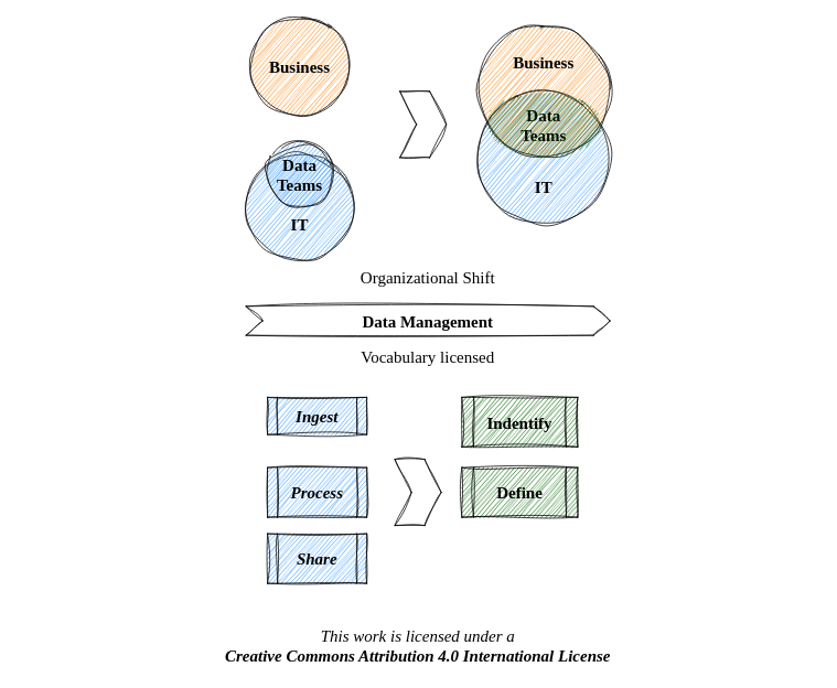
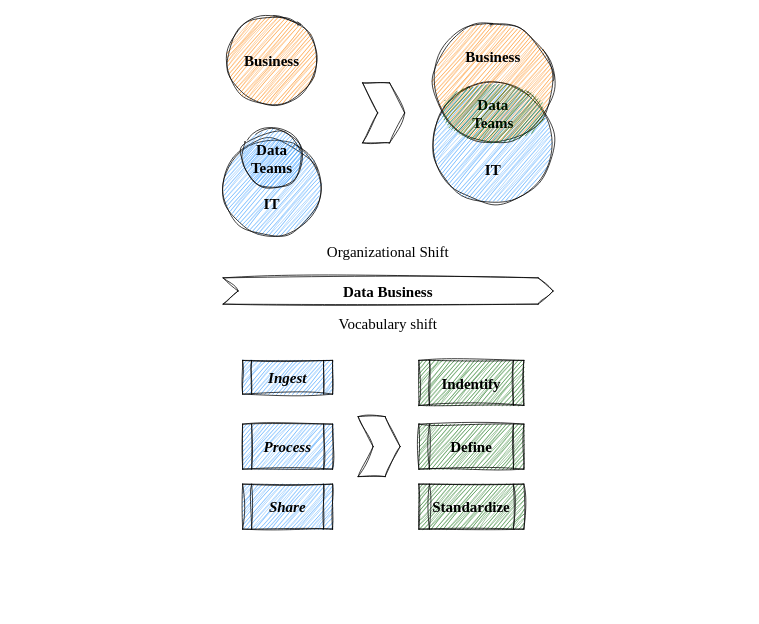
- <mxCell id="18" value="Data Management" style="shape=step;perimeter=stepPerimeter;whiteSpace=wrap;html=1;fixedSize=1;sketch=1;hachureGap=4;jiggle=2;curveFitting=1;fontFamily=Architects Daughter;fontSource=https%3A%2F%2Ffonts.googleapis.com%2Fcss%3Ffamily%3DArchitects%2BDaughter;fontSize=20;fontStyle=1" vertex="1" parent="1"><mxGeometry x="297" y="370" width="440" height="35" as="geometry" /></mxCell>
+ <mxCell id="18" value="Data Business" style="shape=step;perimeter=stepPerimeter;whiteSpace=wrap;html=1;fixedSize=1;sketch=1;hachureGap=4;jiggle=2;curveFitting=1;fontFamily=Architects Daughter;fontSource=https%3A%2F%2Ffonts.googleapis.com%2Fcss%3Ffamily%3DArchitects%2BDaughter;fontSize=20;fontStyle=1" vertex="1" parent="1"><mxGeometry x="297" y="370" width="440" height="35" as="geometry" /></mxCell>
- <mxCell id="20" value="Vocabulary licensed" style="text;html=1;strokeColor=none;fillColor=none;align=center;verticalAlign=middle;whiteSpace=wrap;rounded=0;fontSize=20;fontFamily=Architects Daughter;" vertex="1" parent="1"><mxGeometry x="297" y="415" width="440" height="30" as="geometry" /></mxCell>
+ <mxCell id="20" value="Vocabulary shift" style="text;html=1;strokeColor=none;fillColor=none;align=center;verticalAlign=middle;whiteSpace=wrap;rounded=0;fontSize=20;fontFamily=Architects Daughter;" vertex="1" parent="1"><mxGeometry x="297" y="415" width="440" height="30" as="geometry" /></mxCell>
+ <mxCell id="17" value="Standardize" style="shape=process;whiteSpace=wrap;html=1;backgroundOutline=1;sketch=1;hachureGap=4;jiggle=2;curveFitting=1;fontFamily=Architects Daughter;fontSource=https%3A%2F%2Ffonts.googleapis.com%2Fcss%3Ffamily%3DArchitects%2BDaughter;fontSize=20;fontStyle=1;fillColor=#006600;" vertex="1" parent="1"><mxGeometry x="558" y="645" width="140" height="60" as="geometry" /></mxCell>
- <mxCell id="2" value="&lt;div&gt;&lt;i&gt;This work is licensed under a&lt;/i&gt;&lt;/div&gt;&lt;div&gt;&lt;b&gt;&lt;i&gt;Creative Commons Attribution 4.0 International License&lt;/i&gt;&lt;/b&gt;&lt;/div&gt;" style="text;html=1;strokeColor=none;fillColor=none;align=center;verticalAlign=middle;whiteSpace=wrap;rounded=0;fontSize=20;fontFamily=Architects Daughter;" vertex="1" parent="1"><mxGeometry x="20" y="750" width="970" height="60" as="geometry" /></mxCell>
